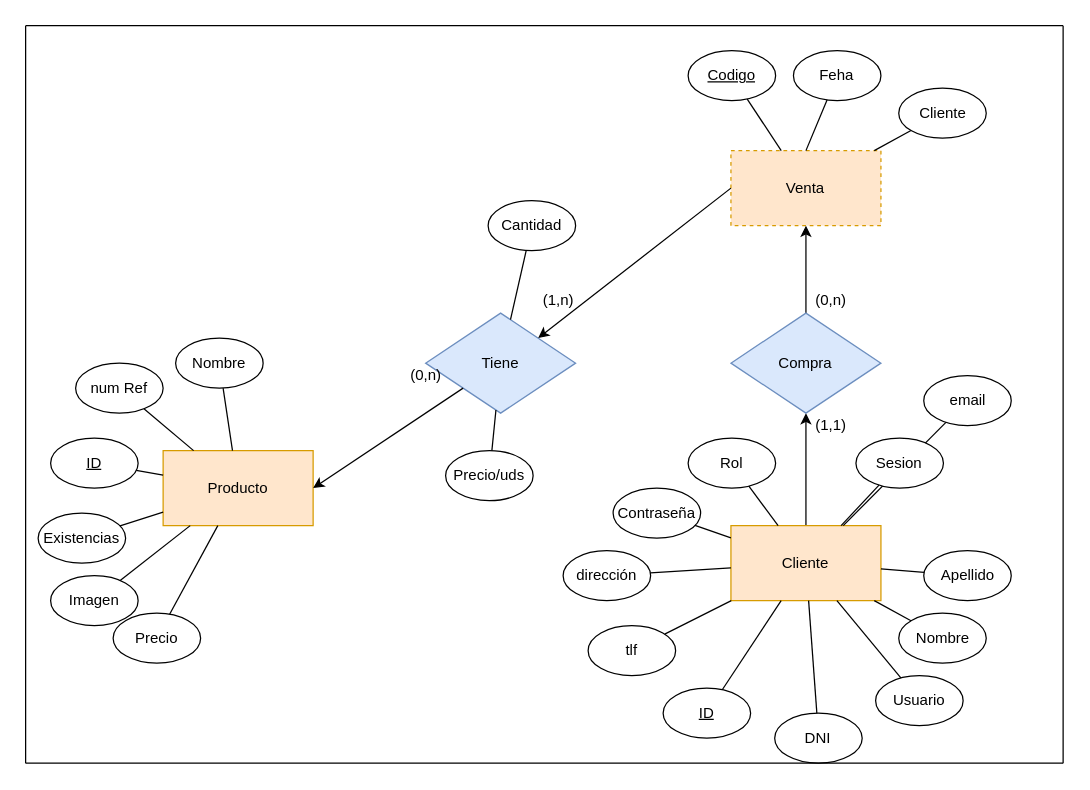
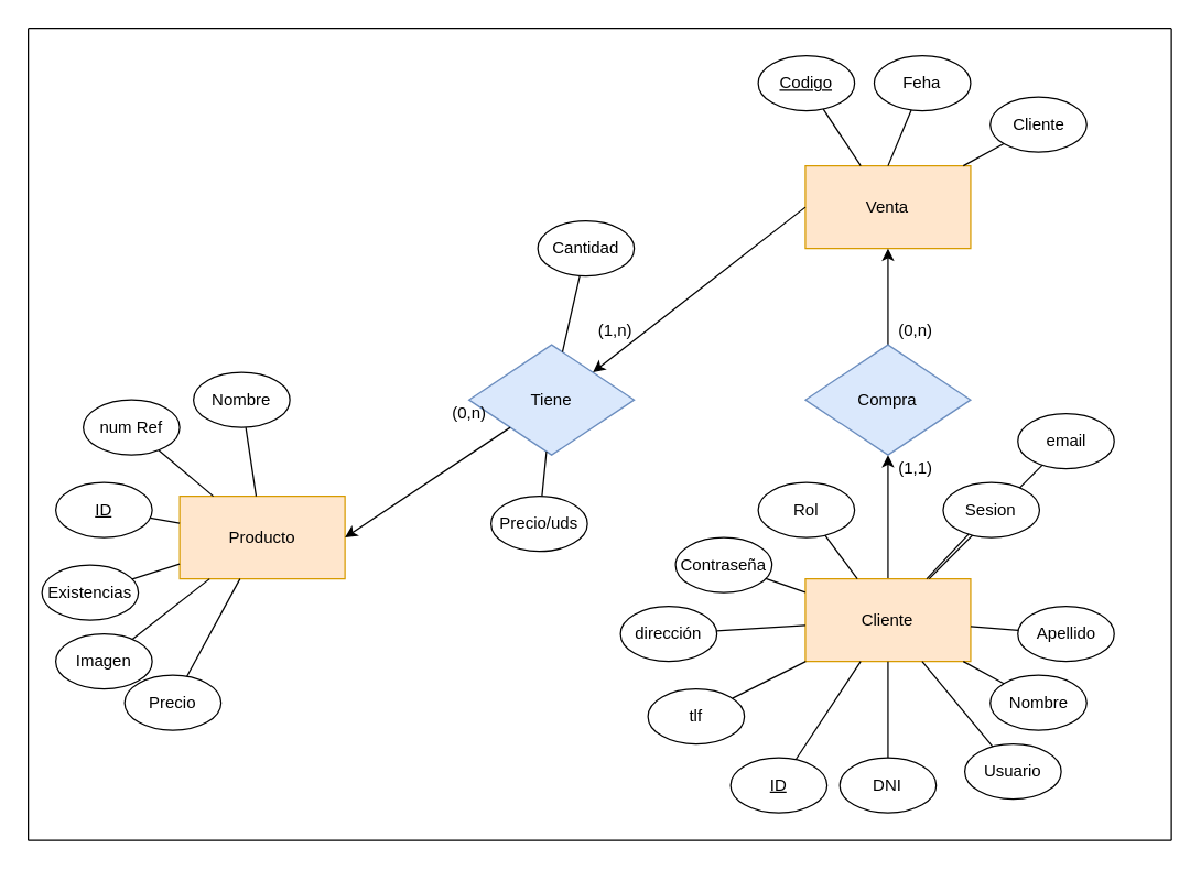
- <mxCell id="35" value="Venta" style="rounded=0;whiteSpace=wrap;html=1;fillColor=#ffe6cc;strokeColor=#d79b00;dashed=1;" parent="1" vertex="1"><mxGeometry x="584.25" y="120" width="120" height="60" as="geometry" /></mxCell>
+ <mxCell id="35" value="Venta" style="rounded=0;whiteSpace=wrap;html=1;fillColor=#ffe6cc;strokeColor=#d79b00;" parent="1" vertex="1"><mxGeometry x="584.25" y="120" width="120" height="60" as="geometry" /></mxCell>
- <mxCell id="33" value="DNI" style="ellipse;whiteSpace=wrap;html=1;" parent="1" vertex="1"><mxGeometry x="619.25" y="570" width="70" height="40" as="geometry" /></mxCell>
+ <mxCell id="33" value="DNI" style="ellipse;whiteSpace=wrap;html=1;" parent="1" vertex="1"><mxGeometry x="609.25" y="550" width="70" height="40" as="geometry" /></mxCell>
